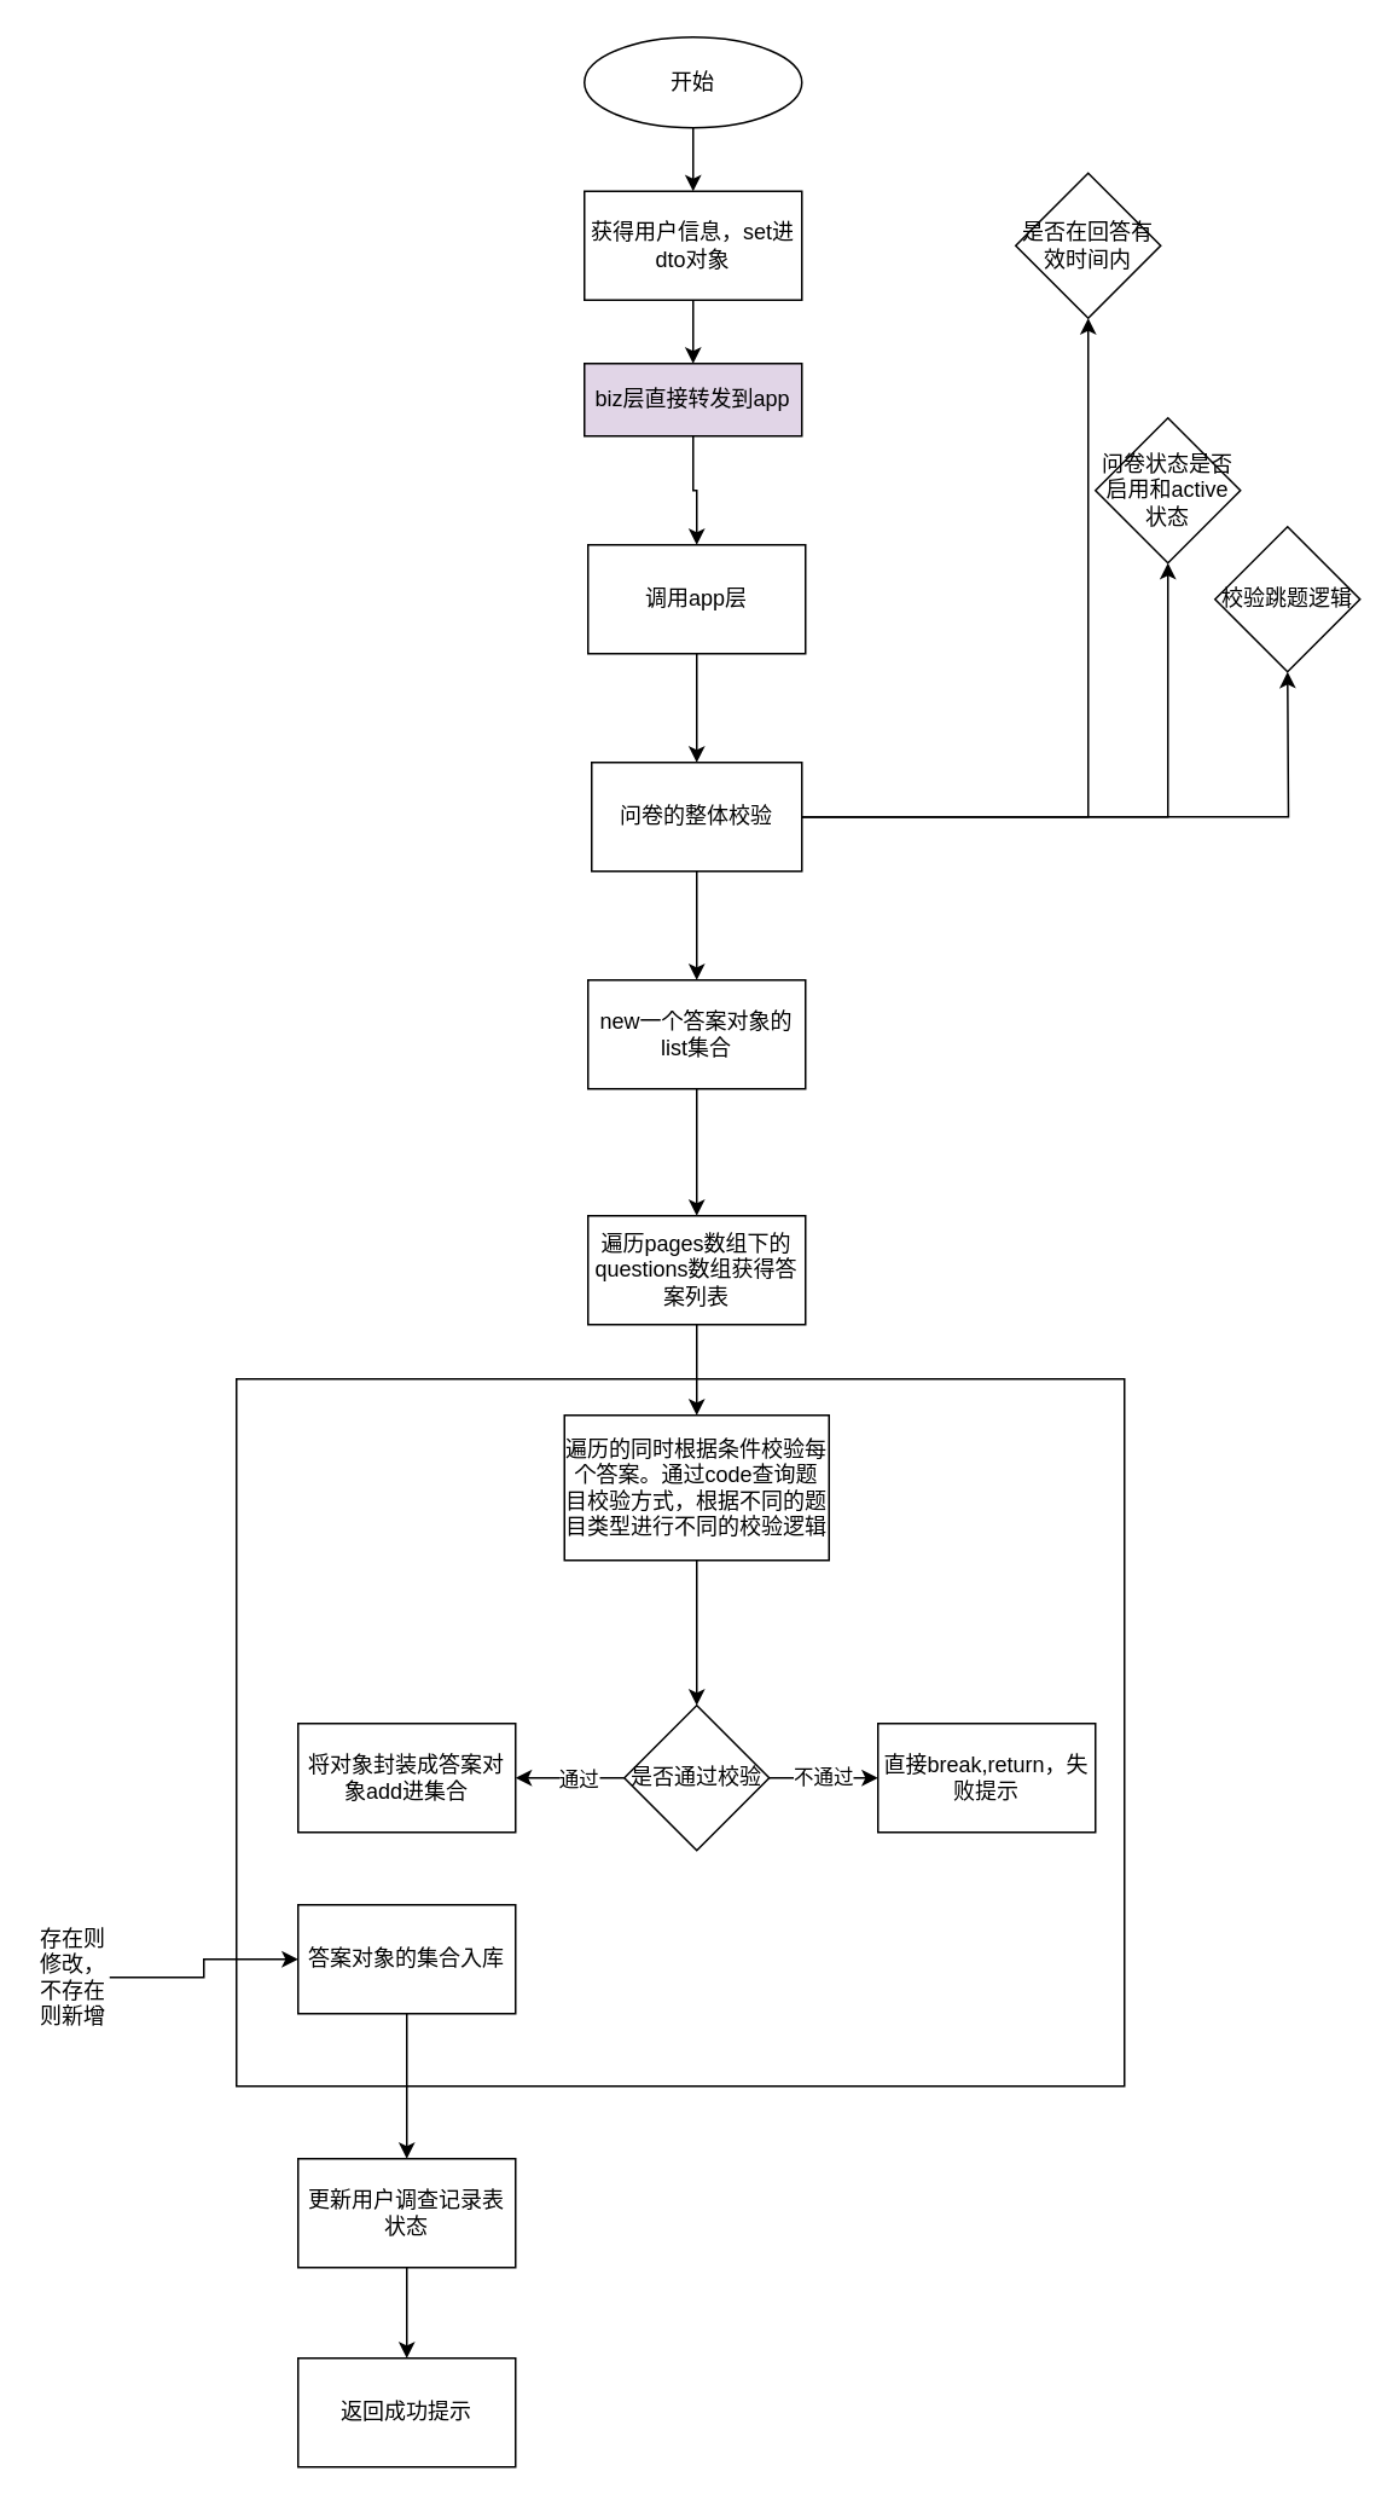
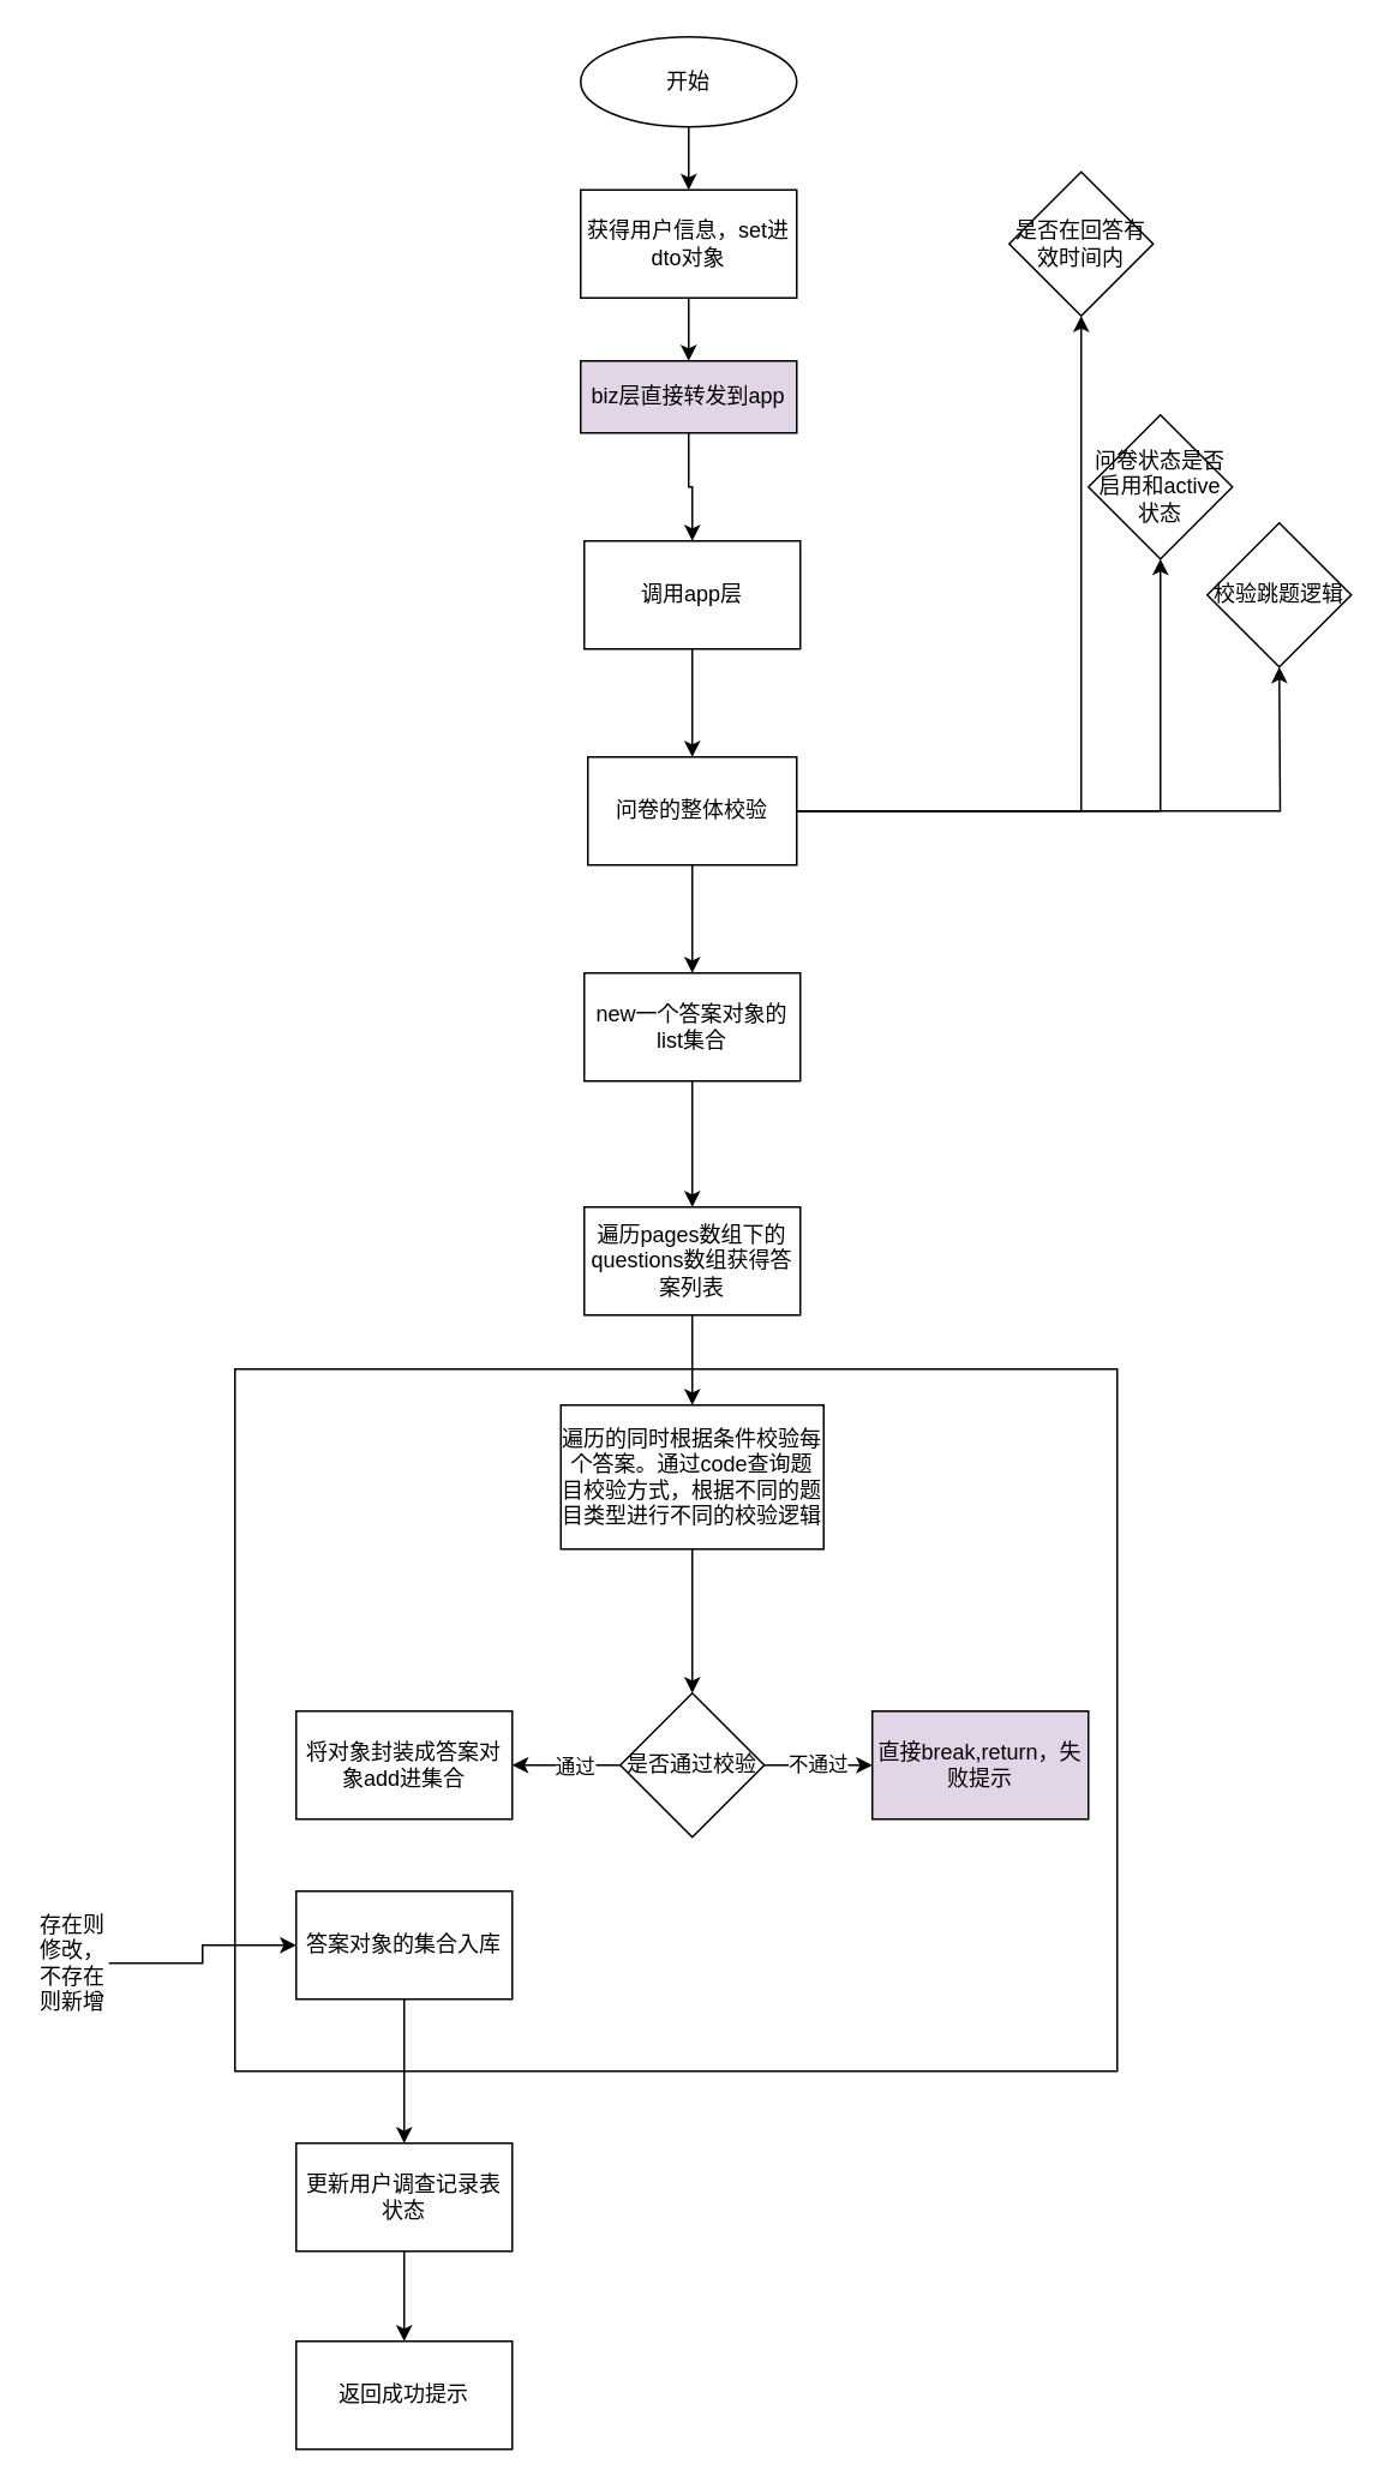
- <mxCell id="27" value="直接break,return，失败提示" style="whiteSpace=wrap;html=1;" vertex="1" parent="1"><mxGeometry x="484" y="950" width="120" height="60" as="geometry" /></mxCell>
+ <mxCell id="27" value="直接break,return，失败提示" style="whiteSpace=wrap;html=1;fillColor=#e1d5e7;" vertex="1" parent="1"><mxGeometry x="484" y="950" width="120" height="60" as="geometry" /></mxCell>
